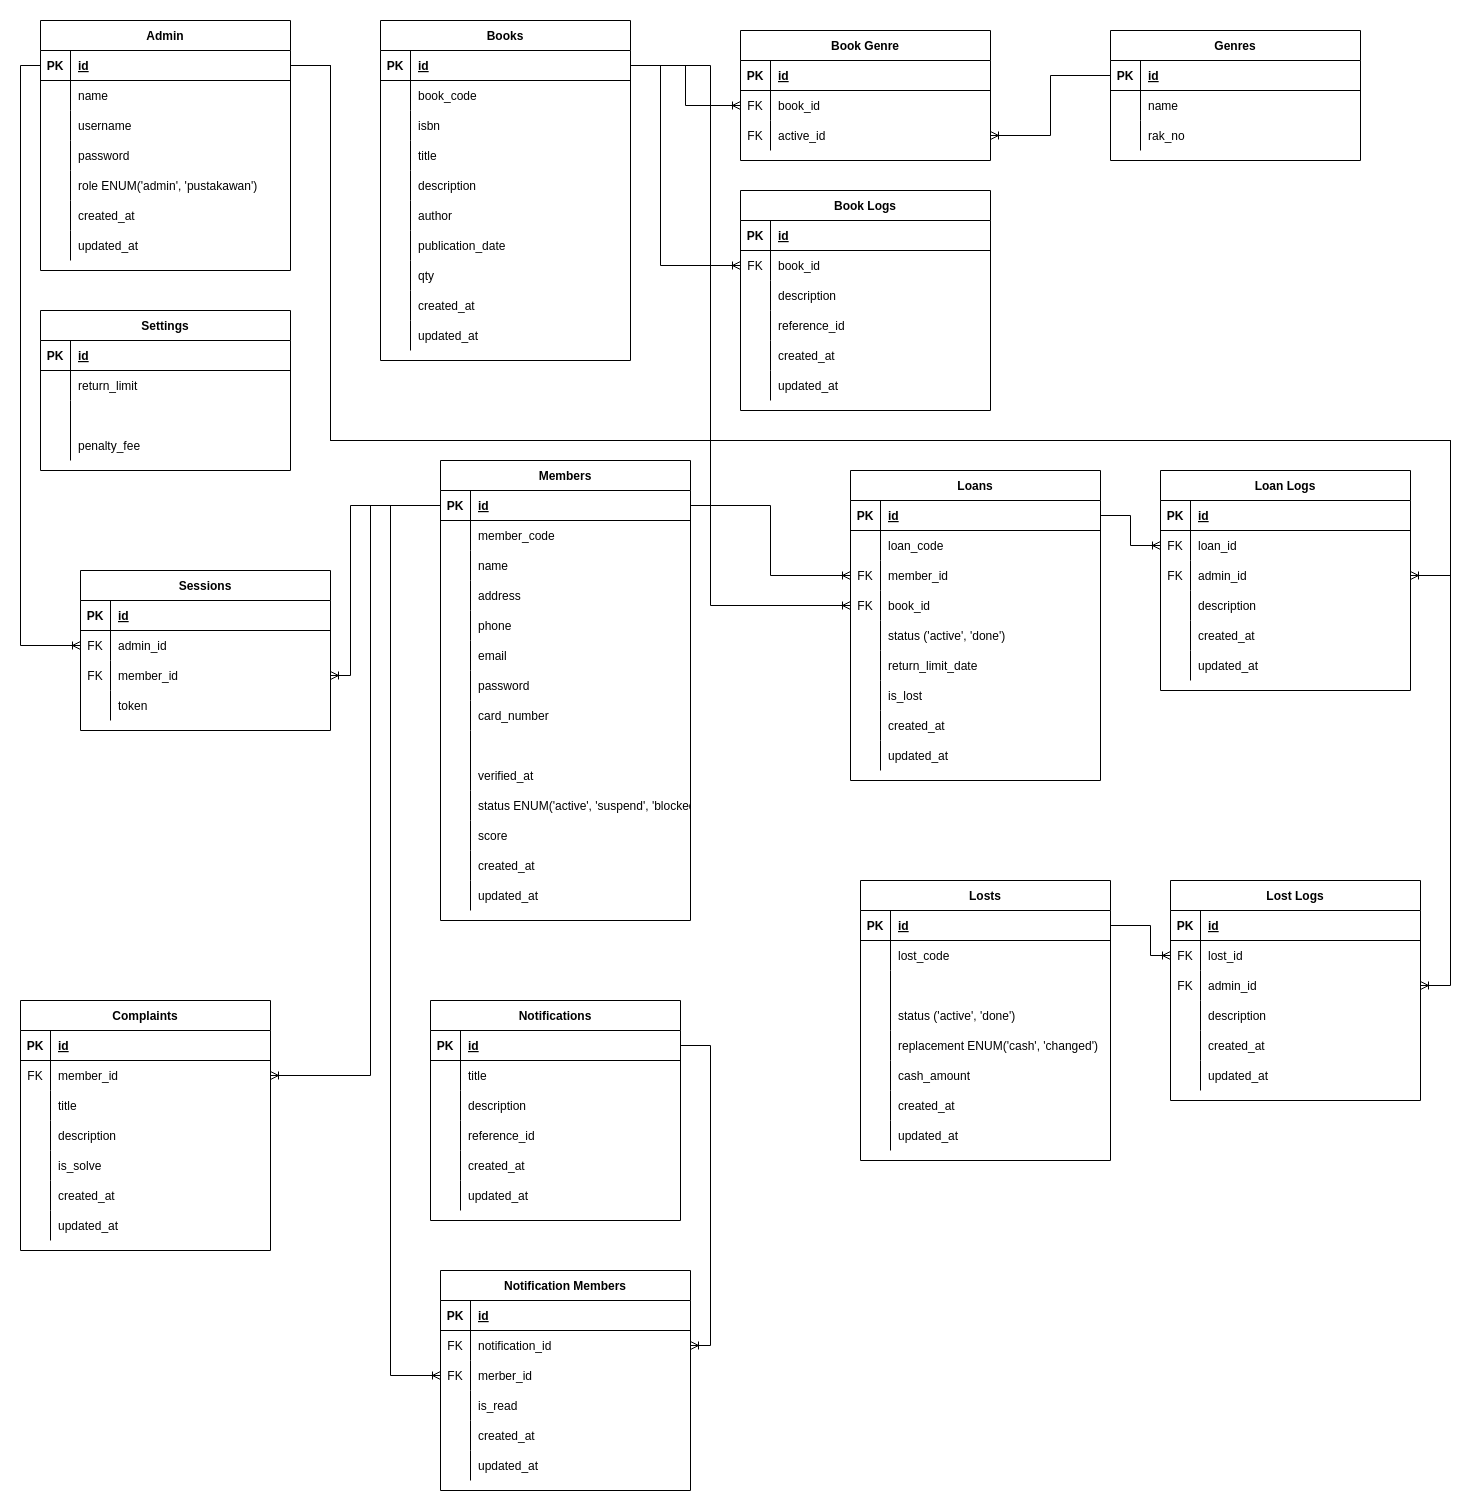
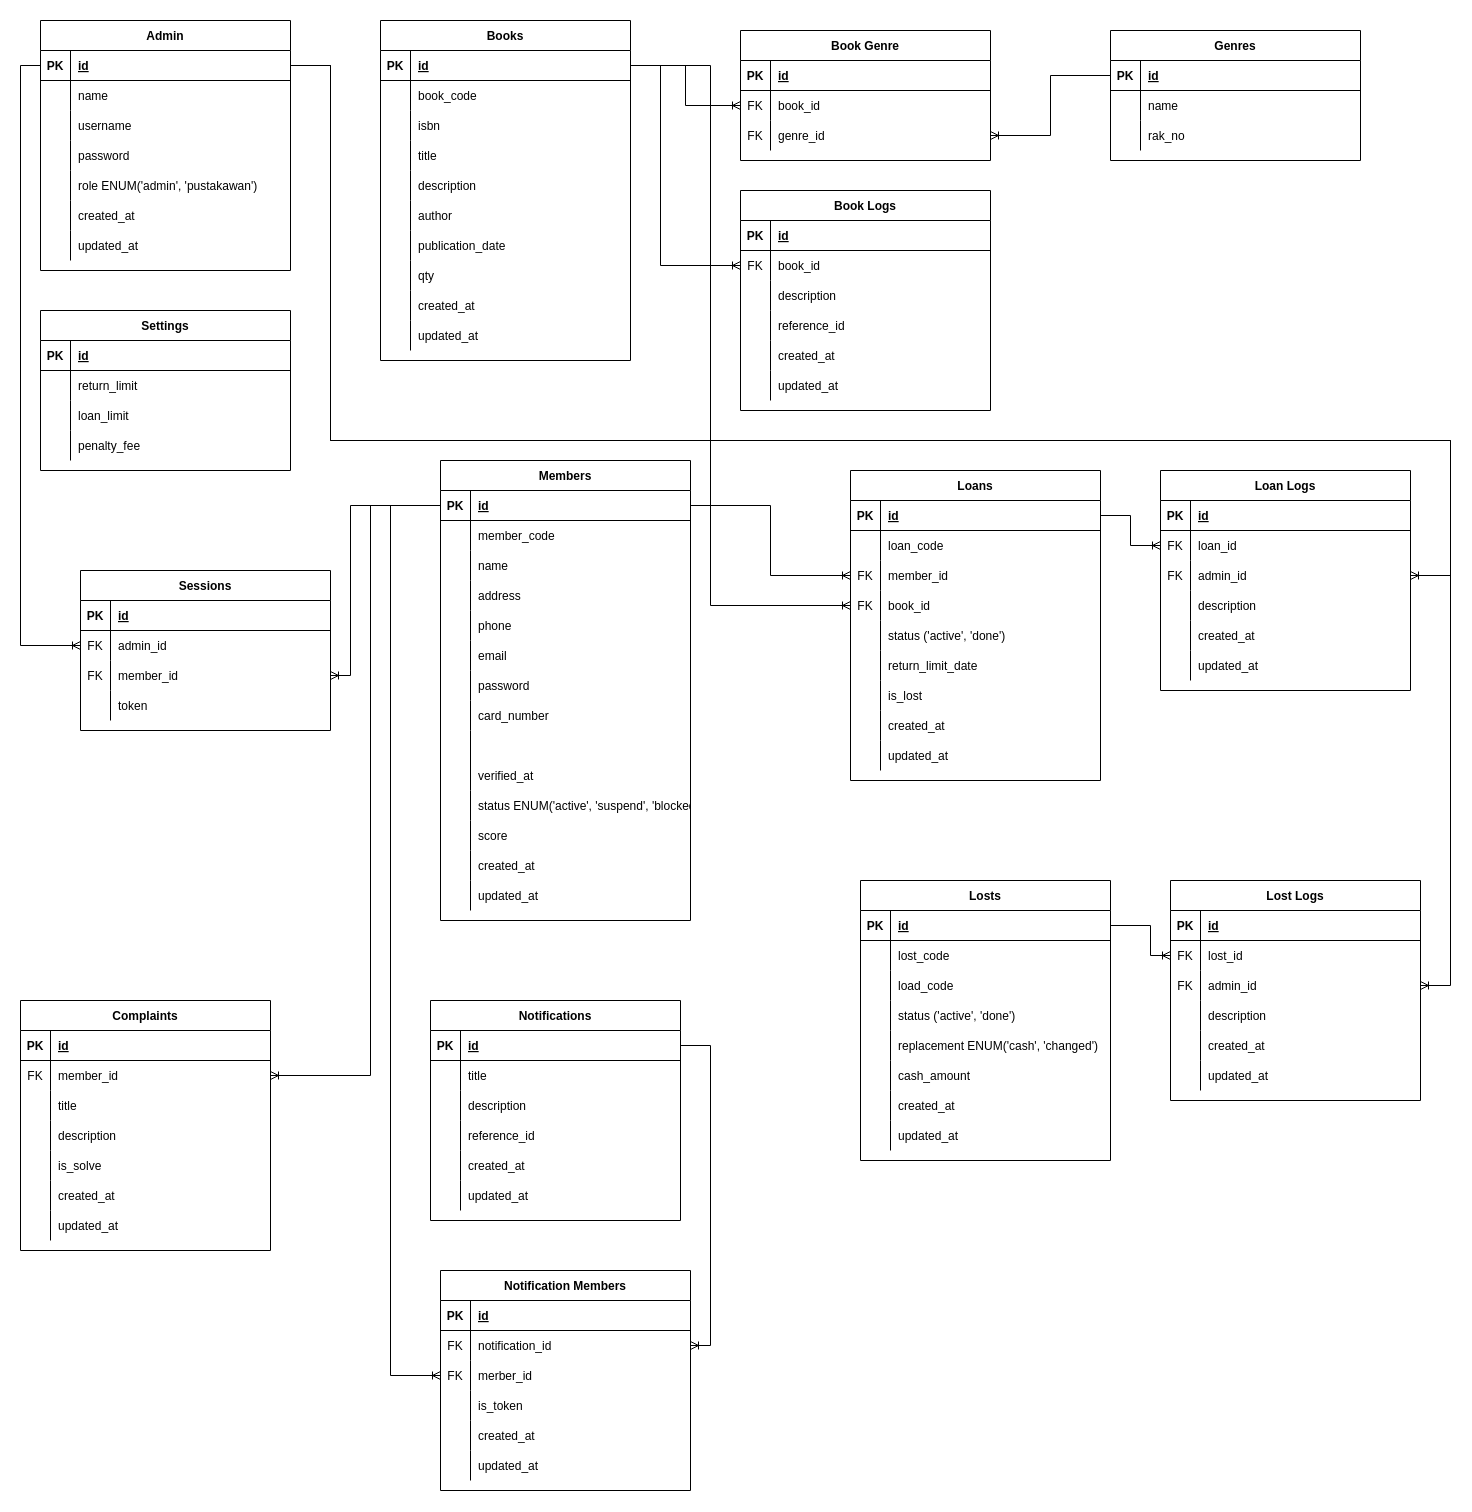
- <mxCell id="74" value="active_id" style="shape=partialRectangle;overflow=hidden;connectable=0;fillColor=none;top=0;left=0;bottom=0;right=0;align=left;spacingLeft=6;" vertex="1" parent="72"><mxGeometry x="30" width="220" height="30" as="geometry"><mxRectangle width="220" height="30" as="alternateBounds" /></mxGeometry></mxCell>
+ <mxCell id="74" value="genre_id" style="shape=partialRectangle;overflow=hidden;connectable=0;fillColor=none;top=0;left=0;bottom=0;right=0;align=left;spacingLeft=6;" vertex="1" parent="72"><mxGeometry x="30" width="220" height="30" as="geometry"><mxRectangle width="220" height="30" as="alternateBounds" /></mxGeometry></mxCell>
+ <mxCell id="239" value="loan_limit" style="shape=partialRectangle;overflow=hidden;connectable=0;fillColor=none;top=0;left=0;bottom=0;right=0;align=left;spacingLeft=6;" vertex="1" parent="237"><mxGeometry x="30" width="220" height="30" as="geometry"><mxRectangle width="220" height="30" as="alternateBounds" /></mxGeometry></mxCell>
+ <mxCell id="173" value="load_code" style="shape=partialRectangle;overflow=hidden;connectable=0;fillColor=none;top=0;left=0;bottom=0;right=0;align=left;spacingLeft=6;" vertex="1" parent="171"><mxGeometry x="30" width="220" height="30" as="geometry"><mxRectangle width="220" height="30" as="alternateBounds" /></mxGeometry></mxCell>
- <mxCell id="293" value="is_read" style="shape=partialRectangle;overflow=hidden;connectable=0;fillColor=none;top=0;left=0;bottom=0;right=0;align=left;spacingLeft=6;" vertex="1" parent="291"><mxGeometry x="30" width="220" height="30" as="geometry"><mxRectangle width="220" height="30" as="alternateBounds" /></mxGeometry></mxCell>
+ <mxCell id="293" value="is_token" style="shape=partialRectangle;overflow=hidden;connectable=0;fillColor=none;top=0;left=0;bottom=0;right=0;align=left;spacingLeft=6;" vertex="1" parent="291"><mxGeometry x="30" width="220" height="30" as="geometry"><mxRectangle width="220" height="30" as="alternateBounds" /></mxGeometry></mxCell>
